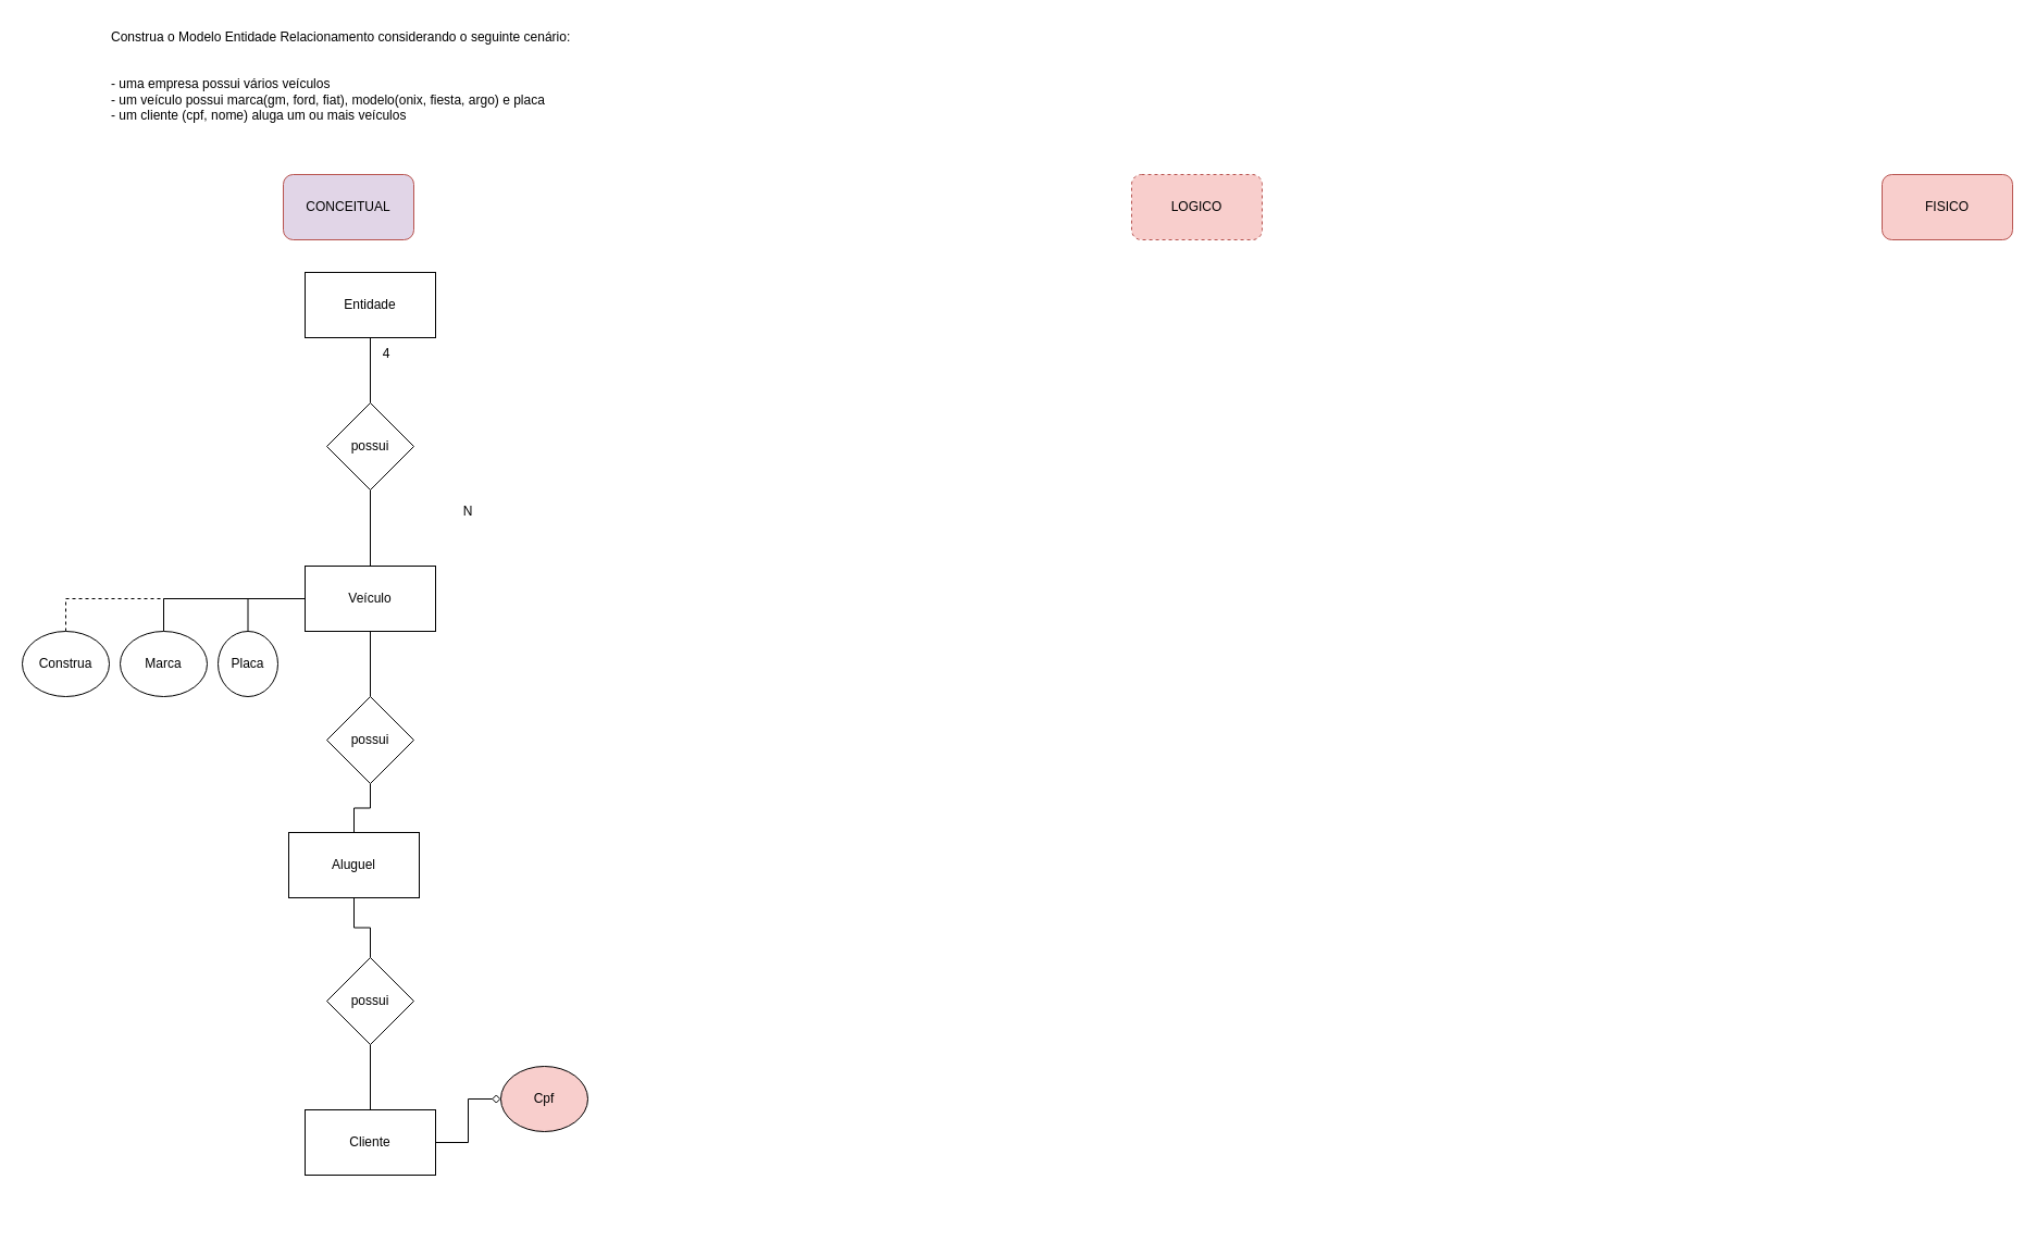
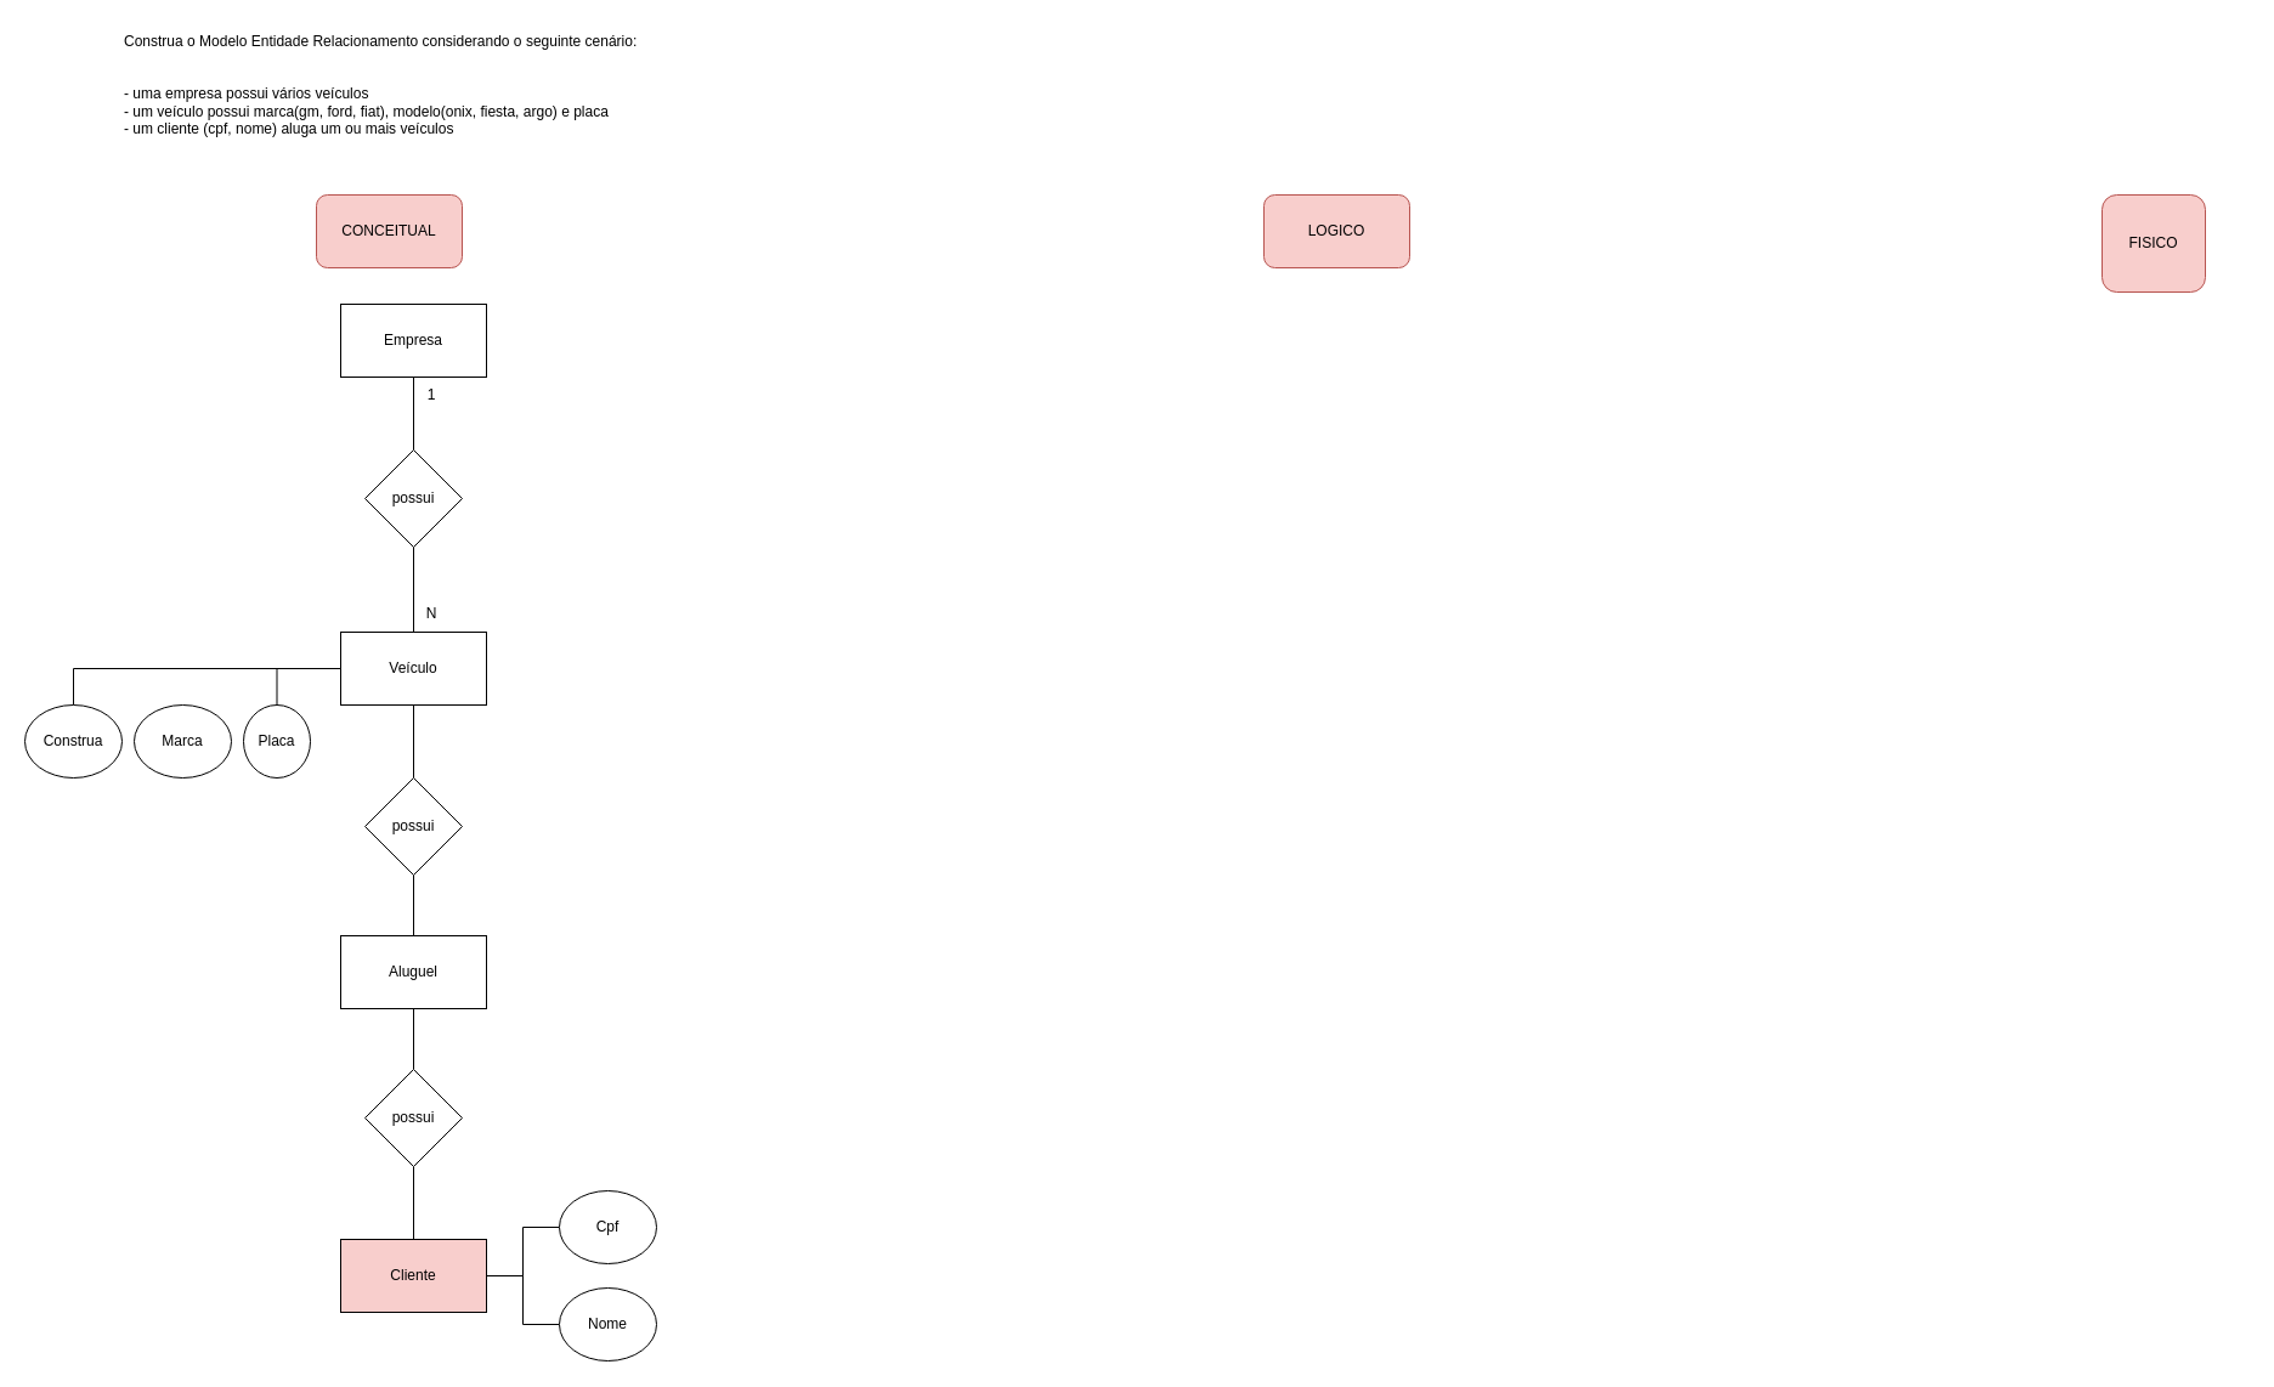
- <mxCell id="22" value="CONCEITUAL" style="rounded=1;whiteSpace=wrap;html=1;fillColor=#e1d5e7;strokeColor=#b85450;" parent="1" vertex="1"><mxGeometry x="260" y="160" width="120" height="60" as="geometry" /></mxCell>
+ <mxCell id="22" value="CONCEITUAL" style="rounded=1;whiteSpace=wrap;html=1;fillColor=#f8cecc;strokeColor=#b85450;" parent="1" vertex="1"><mxGeometry x="260" y="160" width="120" height="60" as="geometry" /></mxCell>
- <mxCell id="24" value="LOGICO" style="rounded=1;whiteSpace=wrap;html=1;fillColor=#f8cecc;strokeColor=#b85450;dashed=1;" parent="1" vertex="1"><mxGeometry x="1040" y="160" width="120" height="60" as="geometry" /></mxCell>
+ <mxCell id="24" value="LOGICO" style="rounded=1;whiteSpace=wrap;html=1;fillColor=#f8cecc;strokeColor=#b85450;" parent="1" vertex="1"><mxGeometry x="1040" y="160" width="120" height="60" as="geometry" /></mxCell>
- <mxCell id="23" value="FISICO" style="rounded=1;whiteSpace=wrap;html=1;fillColor=#f8cecc;strokeColor=#b85450;" parent="1" vertex="1"><mxGeometry x="1730" y="160" width="120" height="60" as="geometry" /></mxCell>
+ <mxCell id="23" value="FISICO" style="rounded=1;whiteSpace=wrap;html=1;fillColor=#f8cecc;strokeColor=#b85450;" parent="1" vertex="1"><mxGeometry x="1730" y="160" width="85" height="80" as="geometry" /></mxCell>
- <mxCell id="4" value="Entidade" style="rounded=0;whiteSpace=wrap;html=1;" parent="1" vertex="1"><mxGeometry x="280" y="250" width="120" height="60" as="geometry" /></mxCell>
+ <mxCell id="4" value="Empresa" style="rounded=0;whiteSpace=wrap;html=1;" parent="1" vertex="1"><mxGeometry x="280" y="250" width="120" height="60" as="geometry" /></mxCell>
- <mxCell id="20" value="4" style="text;html=1;strokeColor=none;fillColor=none;align=center;verticalAlign=middle;whiteSpace=wrap;rounded=0;" parent="1" vertex="1"><mxGeometry x="340" y="310" width="30" height="30" as="geometry" /></mxCell>
+ <mxCell id="20" value="1" style="text;html=1;strokeColor=none;fillColor=none;align=center;verticalAlign=middle;whiteSpace=wrap;rounded=0;" parent="1" vertex="1"><mxGeometry x="340" y="310" width="30" height="30" as="geometry" /></mxCell>
- <mxCell id="21" value="N" style="text;html=1;strokeColor=none;fillColor=none;align=center;verticalAlign=middle;whiteSpace=wrap;rounded=0;" parent="1" vertex="1"><mxGeometry x="415" y="455" width="30" height="30" as="geometry" /></mxCell>
+ <mxCell id="21" value="N" style="text;html=1;strokeColor=none;fillColor=none;align=center;verticalAlign=middle;whiteSpace=wrap;rounded=0;" parent="1" vertex="1"><mxGeometry x="340" y="490" width="30" height="30" as="geometry" /></mxCell>
- <mxCell id="17" style="edgeStyle=orthogonalEdgeStyle;rounded=0;orthogonalLoop=1;jettySize=auto;html=1;entryX=0;entryY=0.5;entryDx=0;entryDy=0;endArrow=none;endFill=0;dashed=1;" edge="1" parent="1" source="18" target="8"><mxGeometry relative="1" as="geometry"><Array as="points"><mxPoint x="60" y="550" /></Array></mxGeometry></mxCell>
+ <mxCell id="17" style="edgeStyle=orthogonalEdgeStyle;rounded=0;orthogonalLoop=1;jettySize=auto;html=1;entryX=0;entryY=0.5;entryDx=0;entryDy=0;endArrow=none;endFill=0;" edge="1" parent="1" source="18" target="8"><mxGeometry relative="1" as="geometry"><Array as="points"><mxPoint x="60" y="550" /></Array></mxGeometry></mxCell>
- <mxCell id="5" style="edgeStyle=orthogonalEdgeStyle;rounded=0;orthogonalLoop=1;jettySize=auto;html=1;entryX=0.5;entryY=0;entryDx=0;entryDy=0;exitX=0;exitY=0.5;exitDx=0;exitDy=0;endArrow=none;endFill=0;" parent="1" source="8" target="16" edge="1"><mxGeometry relative="1" as="geometry" /></mxCell>
- <mxCell id="26" value="Aluguel" style="rounded=0;whiteSpace=wrap;html=1;" vertex="1" parent="1"><mxGeometry x="265" y="765" width="120" height="60" as="geometry" /></mxCell>
+ <mxCell id="26" value="Aluguel" style="rounded=0;whiteSpace=wrap;html=1;" vertex="1" parent="1"><mxGeometry x="280" y="770" width="120" height="60" as="geometry" /></mxCell>
- <mxCell id="12" style="edgeStyle=orthogonalEdgeStyle;rounded=0;orthogonalLoop=1;jettySize=auto;html=1;entryX=0;entryY=0.5;entryDx=0;entryDy=0;endArrow=diamond;endFill=0;" parent="1" source="13" target="14" edge="1"><mxGeometry relative="1" as="geometry" /></mxCell>
+ <mxCell id="12" style="edgeStyle=orthogonalEdgeStyle;rounded=0;orthogonalLoop=1;jettySize=auto;html=1;entryX=0;entryY=0.5;entryDx=0;entryDy=0;endArrow=none;endFill=0;" parent="1" source="13" target="14" edge="1"><mxGeometry relative="1" as="geometry" /></mxCell>
- <mxCell id="14" value="Cpf" style="ellipse;whiteSpace=wrap;html=1;fillColor=#f8cecc;" parent="1" vertex="1"><mxGeometry x="460" y="980" width="80" height="60" as="geometry" /></mxCell>
+ <mxCell id="14" value="Cpf" style="ellipse;whiteSpace=wrap;html=1;" parent="1" vertex="1"><mxGeometry x="460" y="980" width="80" height="60" as="geometry" /></mxCell>
- <mxCell id="13" value="Cliente" style="rounded=0;whiteSpace=wrap;html=1;" parent="1" vertex="1"><mxGeometry x="280" y="1020" width="120" height="60" as="geometry" /></mxCell>
+ <mxCell id="13" value="Cliente" style="rounded=0;whiteSpace=wrap;html=1;fillColor=#f8cecc;" parent="1" vertex="1"><mxGeometry x="280" y="1020" width="120" height="60" as="geometry" /></mxCell>
+ <mxCell id="11" value="" style="edgeStyle=orthogonalEdgeStyle;rounded=0;orthogonalLoop=1;jettySize=auto;html=1;endArrow=none;endFill=0;" parent="1" source="13" target="15" edge="1"><mxGeometry relative="1" as="geometry" /></mxCell>
+ <mxCell id="15" value="Nome" style="ellipse;whiteSpace=wrap;html=1;" parent="1" vertex="1"><mxGeometry x="460" y="1060" width="80" height="60" as="geometry" /></mxCell>
